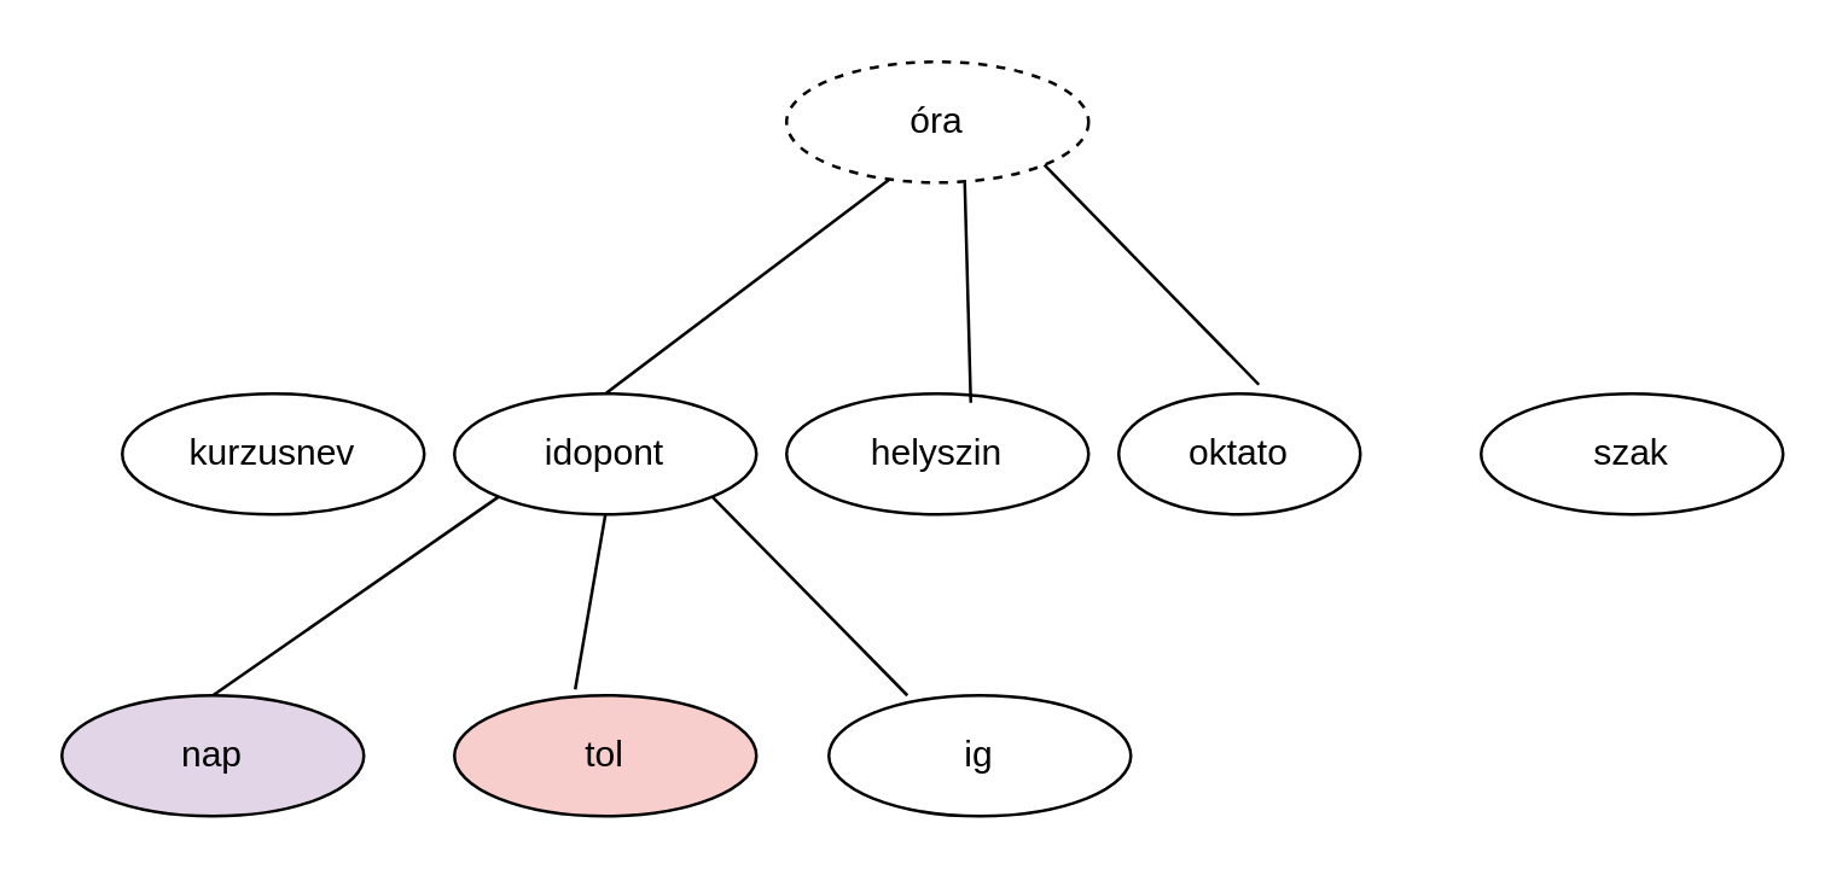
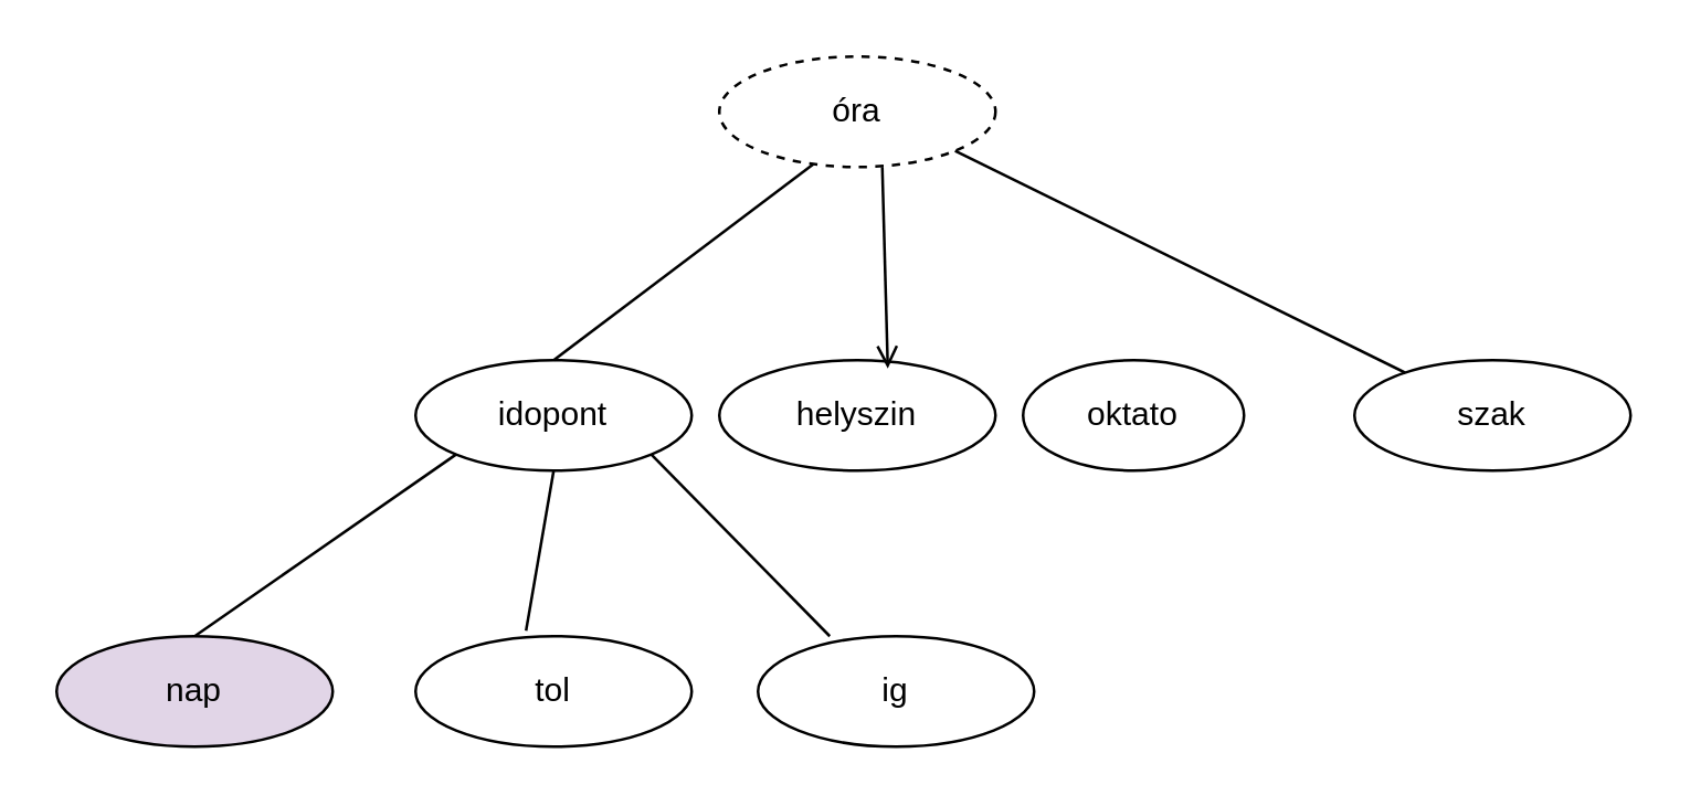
- <mxCell id="10" value="" style="endArrow=none;html=1;rounded=0;entryX=0.58;entryY=-0.075;entryDx=0;entryDy=0;entryPerimeter=0;exitX=1;exitY=1;exitDx=0;exitDy=0;" parent="1" source="2" target="5" edge="1"><mxGeometry relative="1" as="geometry"><mxPoint x="350" y="50" as="sourcePoint" /><mxPoint x="510" y="50" as="targetPoint" /></mxGeometry></mxCell>
+ <mxCell id="10" value="" style="endArrow=none;html=1;rounded=0;exitX=1;exitY=1;exitDx=0;exitDy=0;" parent="1" source="2" target="3" edge="1"><mxGeometry relative="1" as="geometry"><mxPoint x="350" y="50" as="sourcePoint" /><mxPoint x="510" y="50" as="targetPoint" /></mxGeometry></mxCell>
- <mxCell id="9" value="" style="endArrow=none;html=1;rounded=0;entryX=0.61;entryY=0.075;entryDx=0;entryDy=0;entryPerimeter=0;exitX=0.59;exitY=1;exitDx=0;exitDy=0;exitPerimeter=0;" parent="1" source="2" target="6" edge="1"><mxGeometry relative="1" as="geometry"><mxPoint x="340" y="70" as="sourcePoint" /><mxPoint x="484" y="100" as="targetPoint" /></mxGeometry></mxCell>
+ <mxCell id="9" value="" style="endArrow=open;html=1;rounded=0;entryX=0.61;entryY=0.075;entryDx=0;entryDy=0;entryPerimeter=0;exitX=0.59;exitY=1;exitDx=0;exitDy=0;exitPerimeter=0;" parent="1" source="2" target="6" edge="1"><mxGeometry relative="1" as="geometry"><mxPoint x="340" y="70" as="sourcePoint" /><mxPoint x="484" y="100" as="targetPoint" /></mxGeometry></mxCell>
- <mxCell id="7" value="kurzusnev" style="ellipse;whiteSpace=wrap;html=1;align=center;" parent="1" vertex="1"><mxGeometry x="40" y="130" width="100" height="40" as="geometry" /></mxCell>
- <mxCell id="12" value="tol" style="ellipse;whiteSpace=wrap;html=1;align=center;fillColor=#f8cecc;" parent="1" vertex="1"><mxGeometry x="150" y="230" width="100" height="40" as="geometry" /></mxCell>
+ <mxCell id="12" value="tol" style="ellipse;whiteSpace=wrap;html=1;align=center;" parent="1" vertex="1"><mxGeometry x="150" y="230" width="100" height="40" as="geometry" /></mxCell>
